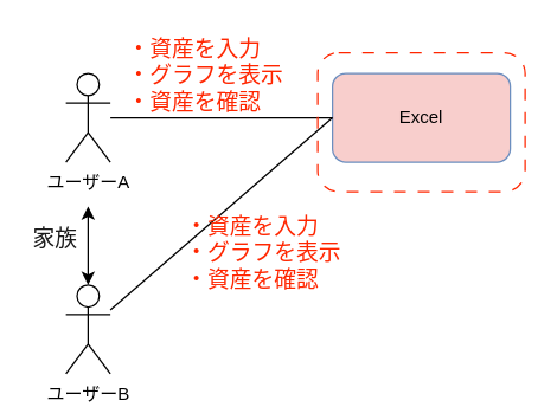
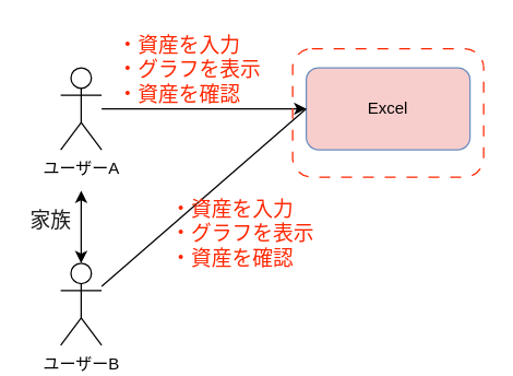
- <mxCell id="4" value="" style="endArrow=none;html=1;rounded=0;entryX=0;entryY=0.5;entryDx=0;entryDy=0;" parent="1" source="2" target="3" edge="1"><mxGeometry width="50" height="50" relative="1" as="geometry"><mxPoint x="244" y="309" as="sourcePoint" /><mxPoint x="294" y="259" as="targetPoint" /></mxGeometry></mxCell>
+ <mxCell id="4" value="" style="endArrow=classic;html=1;rounded=0;entryX=0;entryY=0.5;entryDx=0;entryDy=0;" parent="1" source="2" target="3" edge="1"><mxGeometry width="50" height="50" relative="1" as="geometry"><mxPoint x="244" y="309" as="sourcePoint" /><mxPoint x="294" y="259" as="targetPoint" /></mxGeometry></mxCell>
